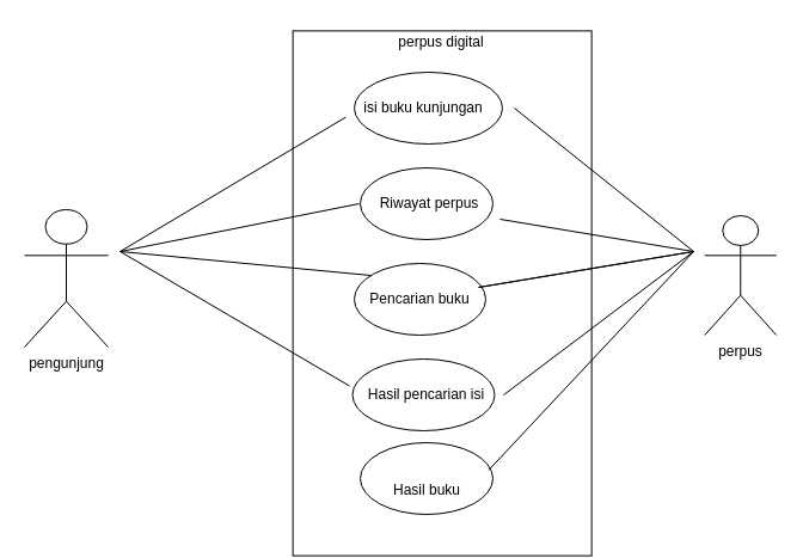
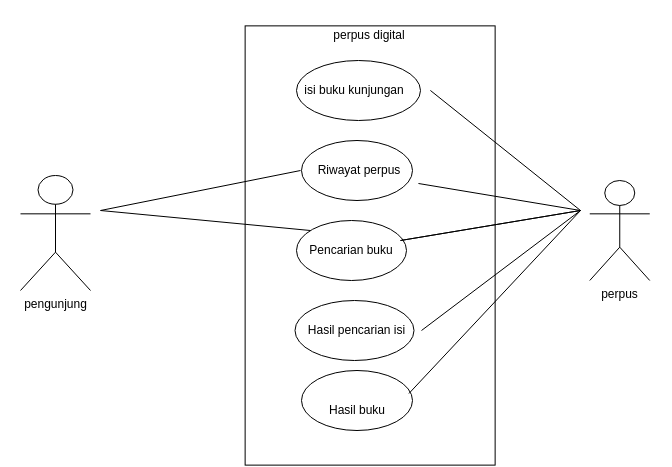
- <mxCell id="14" value="" style="endArrow=none;html=1;rounded=0;exitX=0;exitY=0.25;exitDx=0;exitDy=0;entryX=0;entryY=0.75;entryDx=0;entryDy=0;" parent="1" source="11" target="5" edge="1"><mxGeometry width="50" height="50" relative="1" as="geometry"><mxPoint x="277.48" y="330" as="sourcePoint" /><mxPoint x="294.5" y="111" as="targetPoint" /><Array as="points"><mxPoint x="100" y="210" /></Array></mxGeometry></mxCell>
